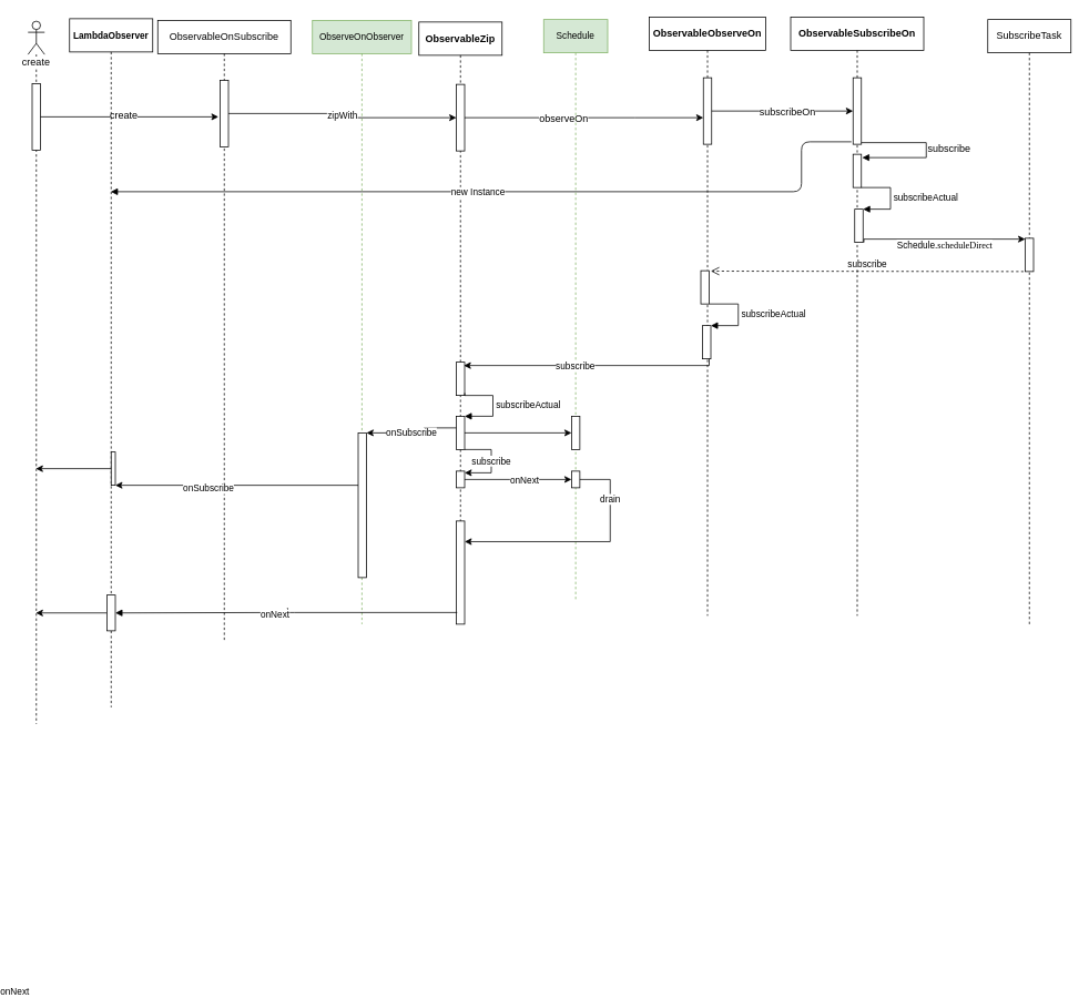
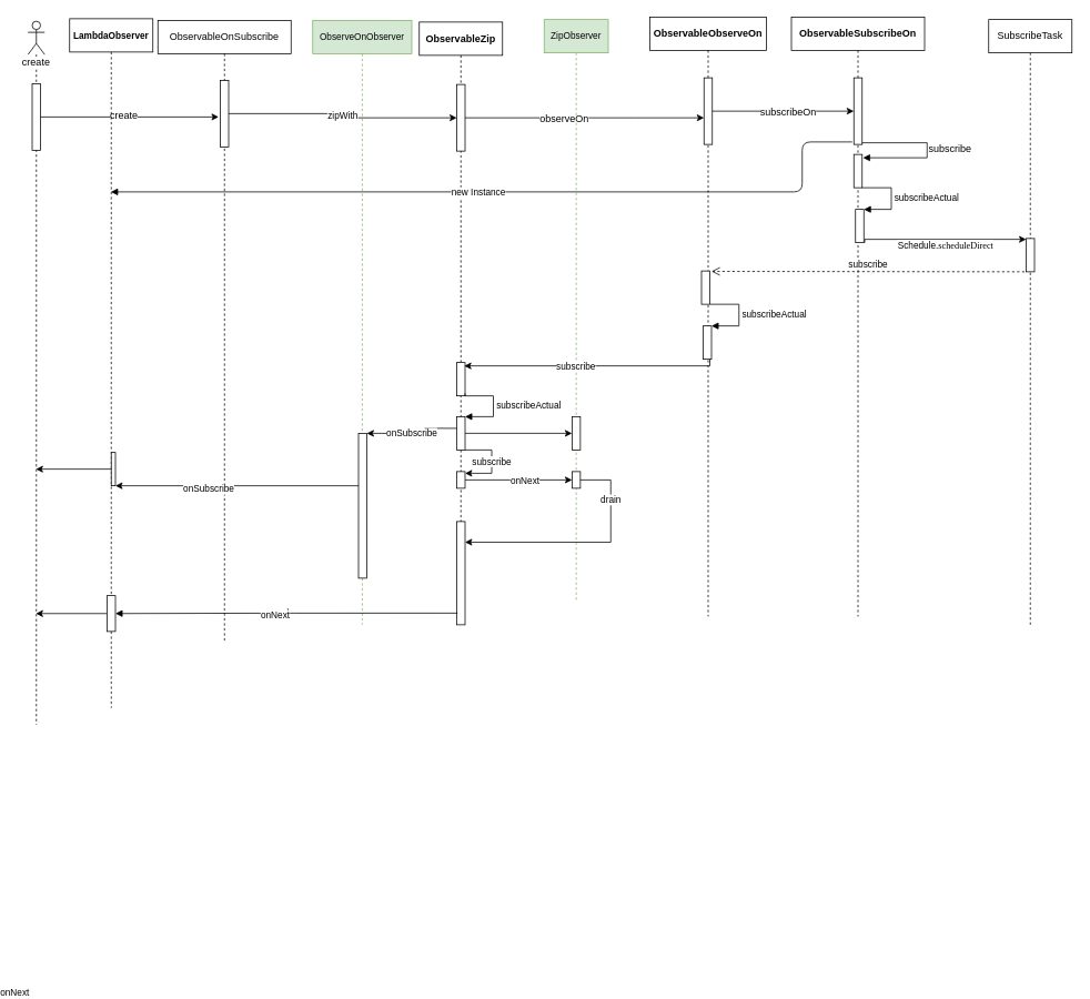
- <mxCell id="51" value="Schedule" style="shape=umlLifeline;perimeter=lifelinePerimeter;whiteSpace=wrap;html=1;container=1;collapsible=0;recursiveResize=0;outlineConnect=0;fontSize=11;fillColor=#d5e8d4;strokeColor=#82b366;" vertex="1" parent="1"><mxGeometry x="640" y="23" width="77" height="700" as="geometry" /></mxCell>
+ <mxCell id="51" value="ZipObserver" style="shape=umlLifeline;perimeter=lifelinePerimeter;whiteSpace=wrap;html=1;container=1;collapsible=0;recursiveResize=0;outlineConnect=0;fontSize=11;fillColor=#d5e8d4;strokeColor=#82b366;" vertex="1" parent="1"><mxGeometry x="640" y="23" width="77" height="700" as="geometry" /></mxCell>
